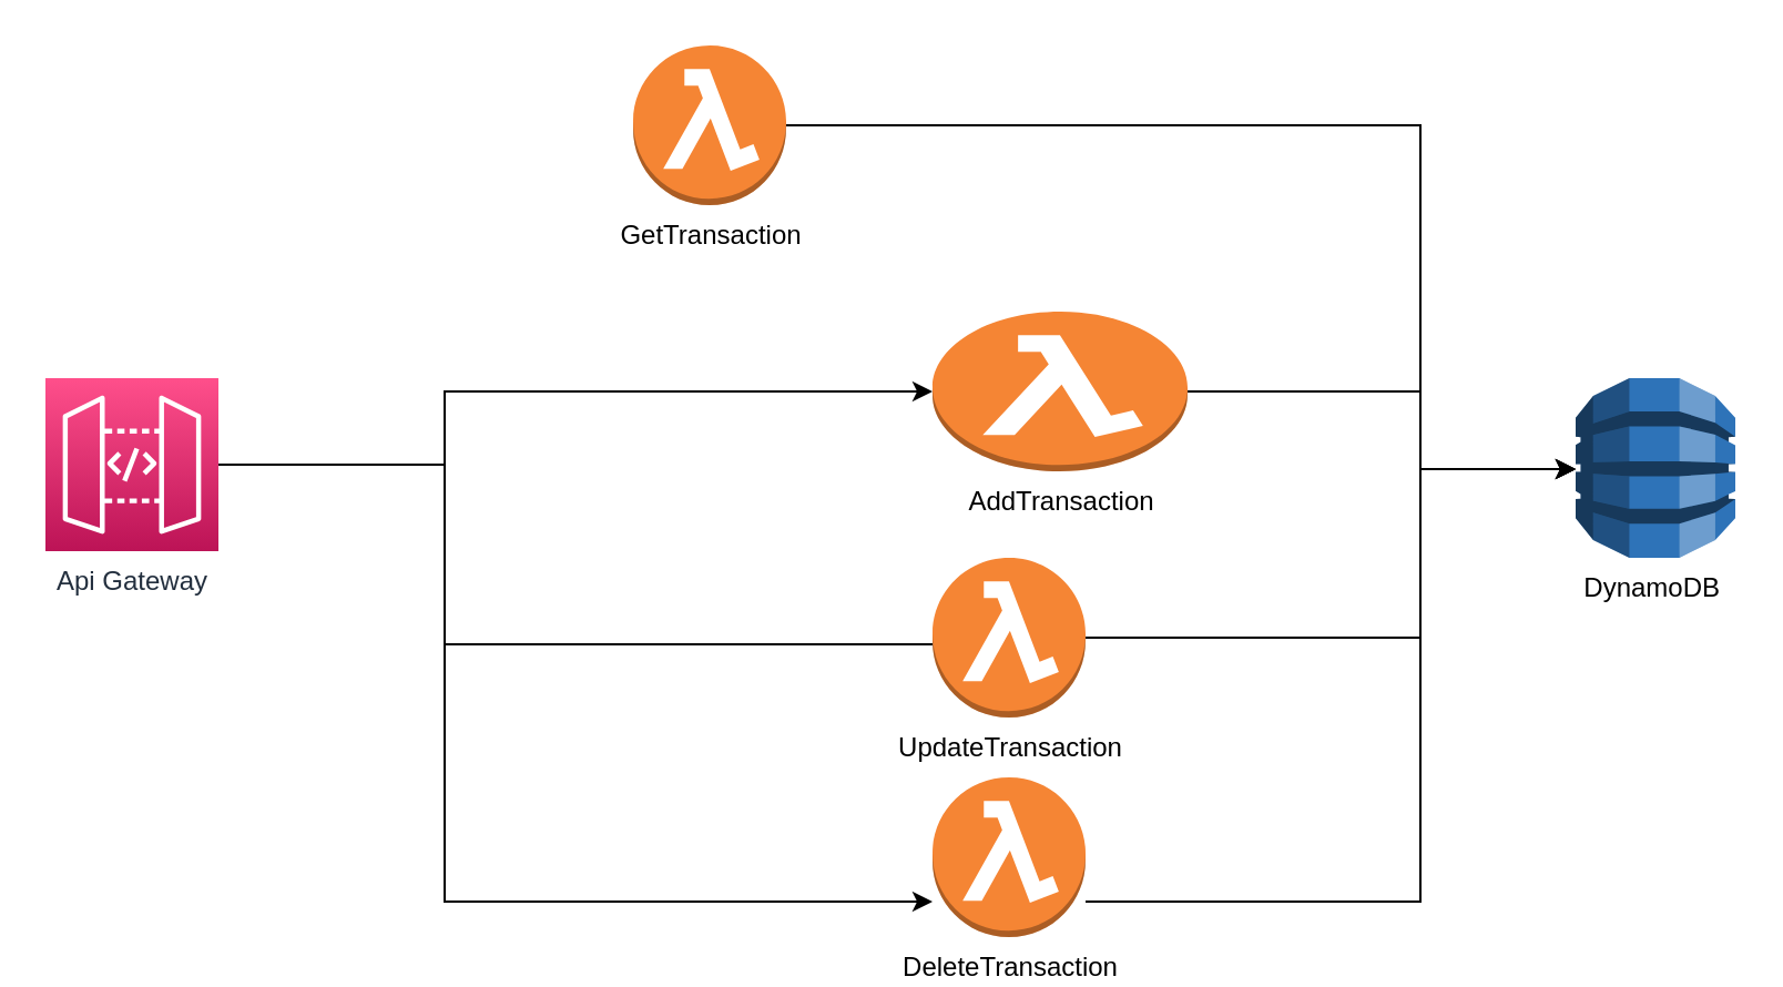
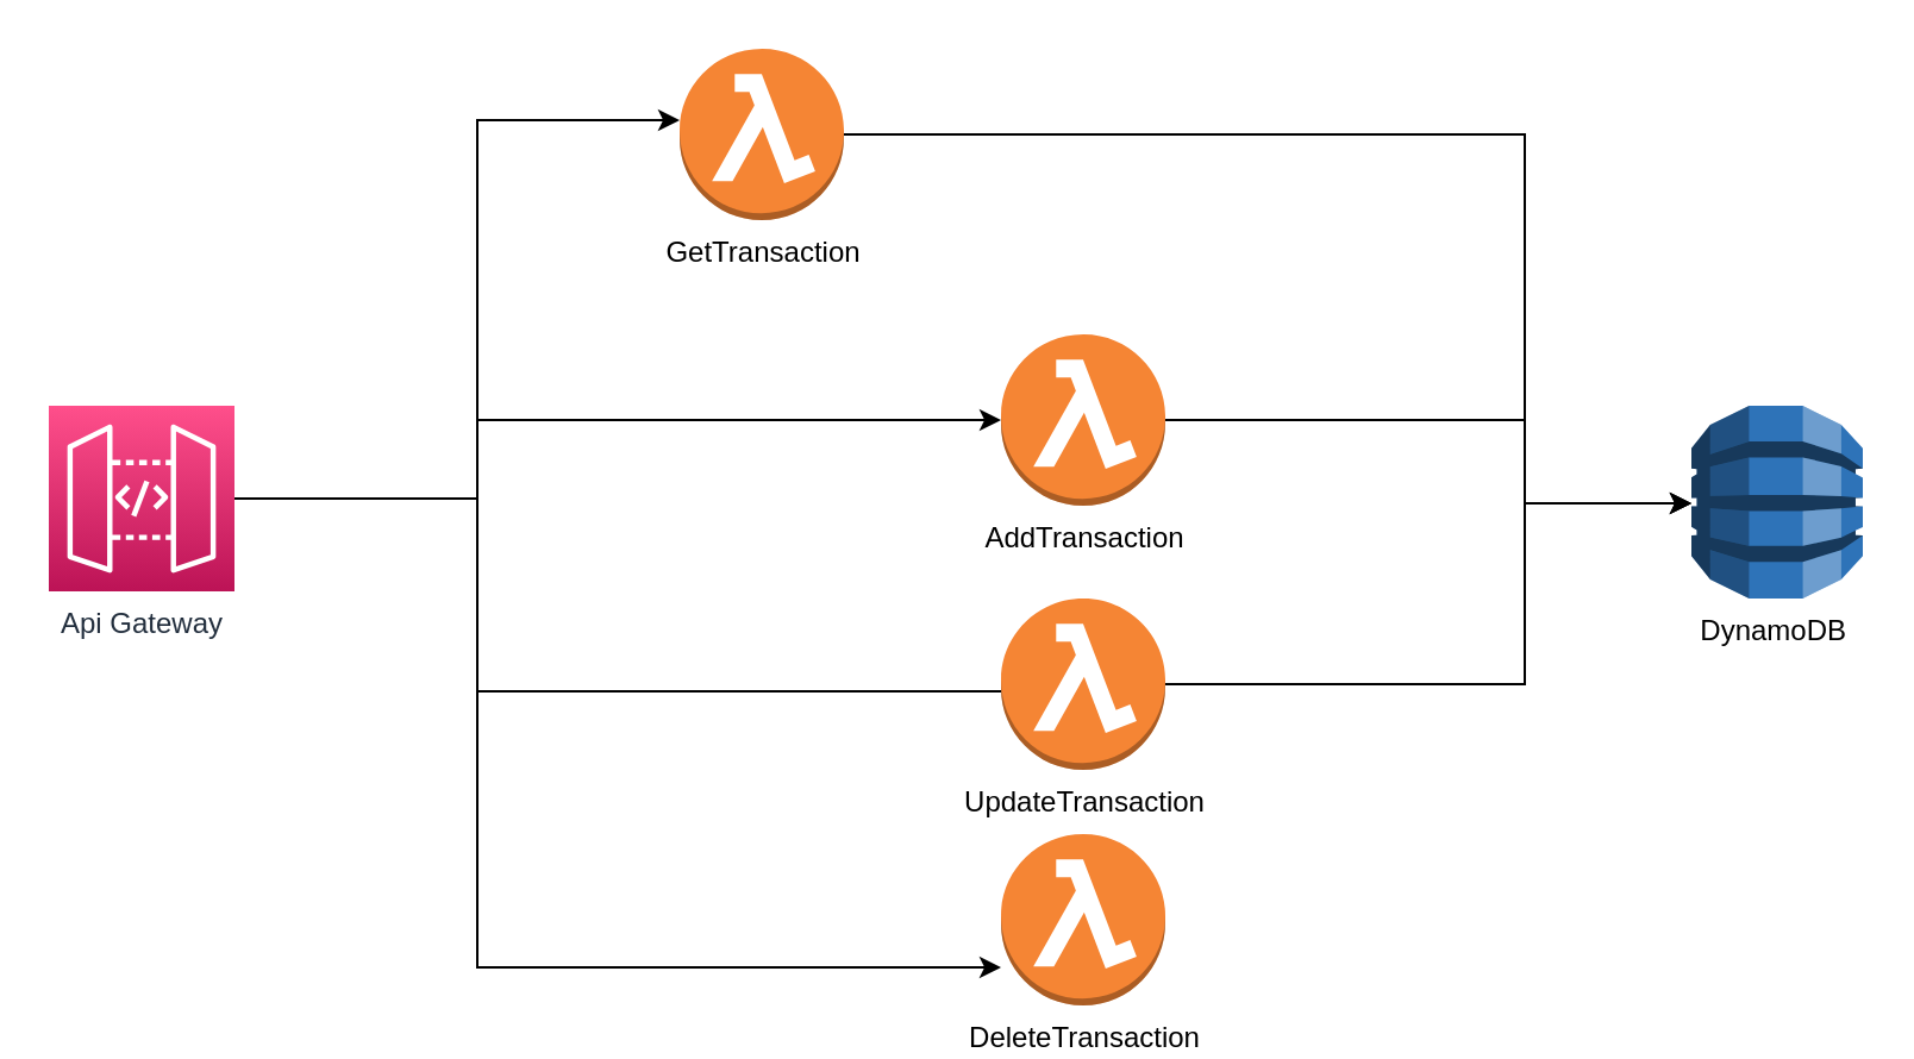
+ <mxCell id="2" style="edgeStyle=orthogonalEdgeStyle;rounded=0;orthogonalLoop=1;jettySize=auto;html=1;" parent="1" source="6" target="8" edge="1"><mxGeometry relative="1" as="geometry"><Array as="points"><mxPoint x="200" y="209" /><mxPoint x="200" y="50" /></Array></mxGeometry></mxCell>
- <mxCell id="11" value="AddTransaction" style="outlineConnect=0;dashed=0;verticalLabelPosition=bottom;verticalAlign=top;align=center;html=1;shape=mxgraph.aws3.lambda_function;fillColor=#F58534;gradientColor=none;" vertex="1" parent="1"><mxGeometry x="420" y="140" width="115" height="72" as="geometry" /></mxCell>
+ <mxCell id="11" value="AddTransaction" style="outlineConnect=0;dashed=0;verticalLabelPosition=bottom;verticalAlign=top;align=center;html=1;shape=mxgraph.aws3.lambda_function;fillColor=#F58534;gradientColor=none;" vertex="1" parent="1"><mxGeometry x="420" y="140" width="69" height="72" as="geometry" /></mxCell>
- <mxCell id="14" style="edgeStyle=orthogonalEdgeStyle;rounded=0;orthogonalLoop=1;jettySize=auto;html=1;" edge="1" parent="1" source="15" target="9"><mxGeometry relative="1" as="geometry"><Array as="points"><mxPoint x="640" y="406" /><mxPoint x="640" y="211" /></Array></mxGeometry></mxCell>
